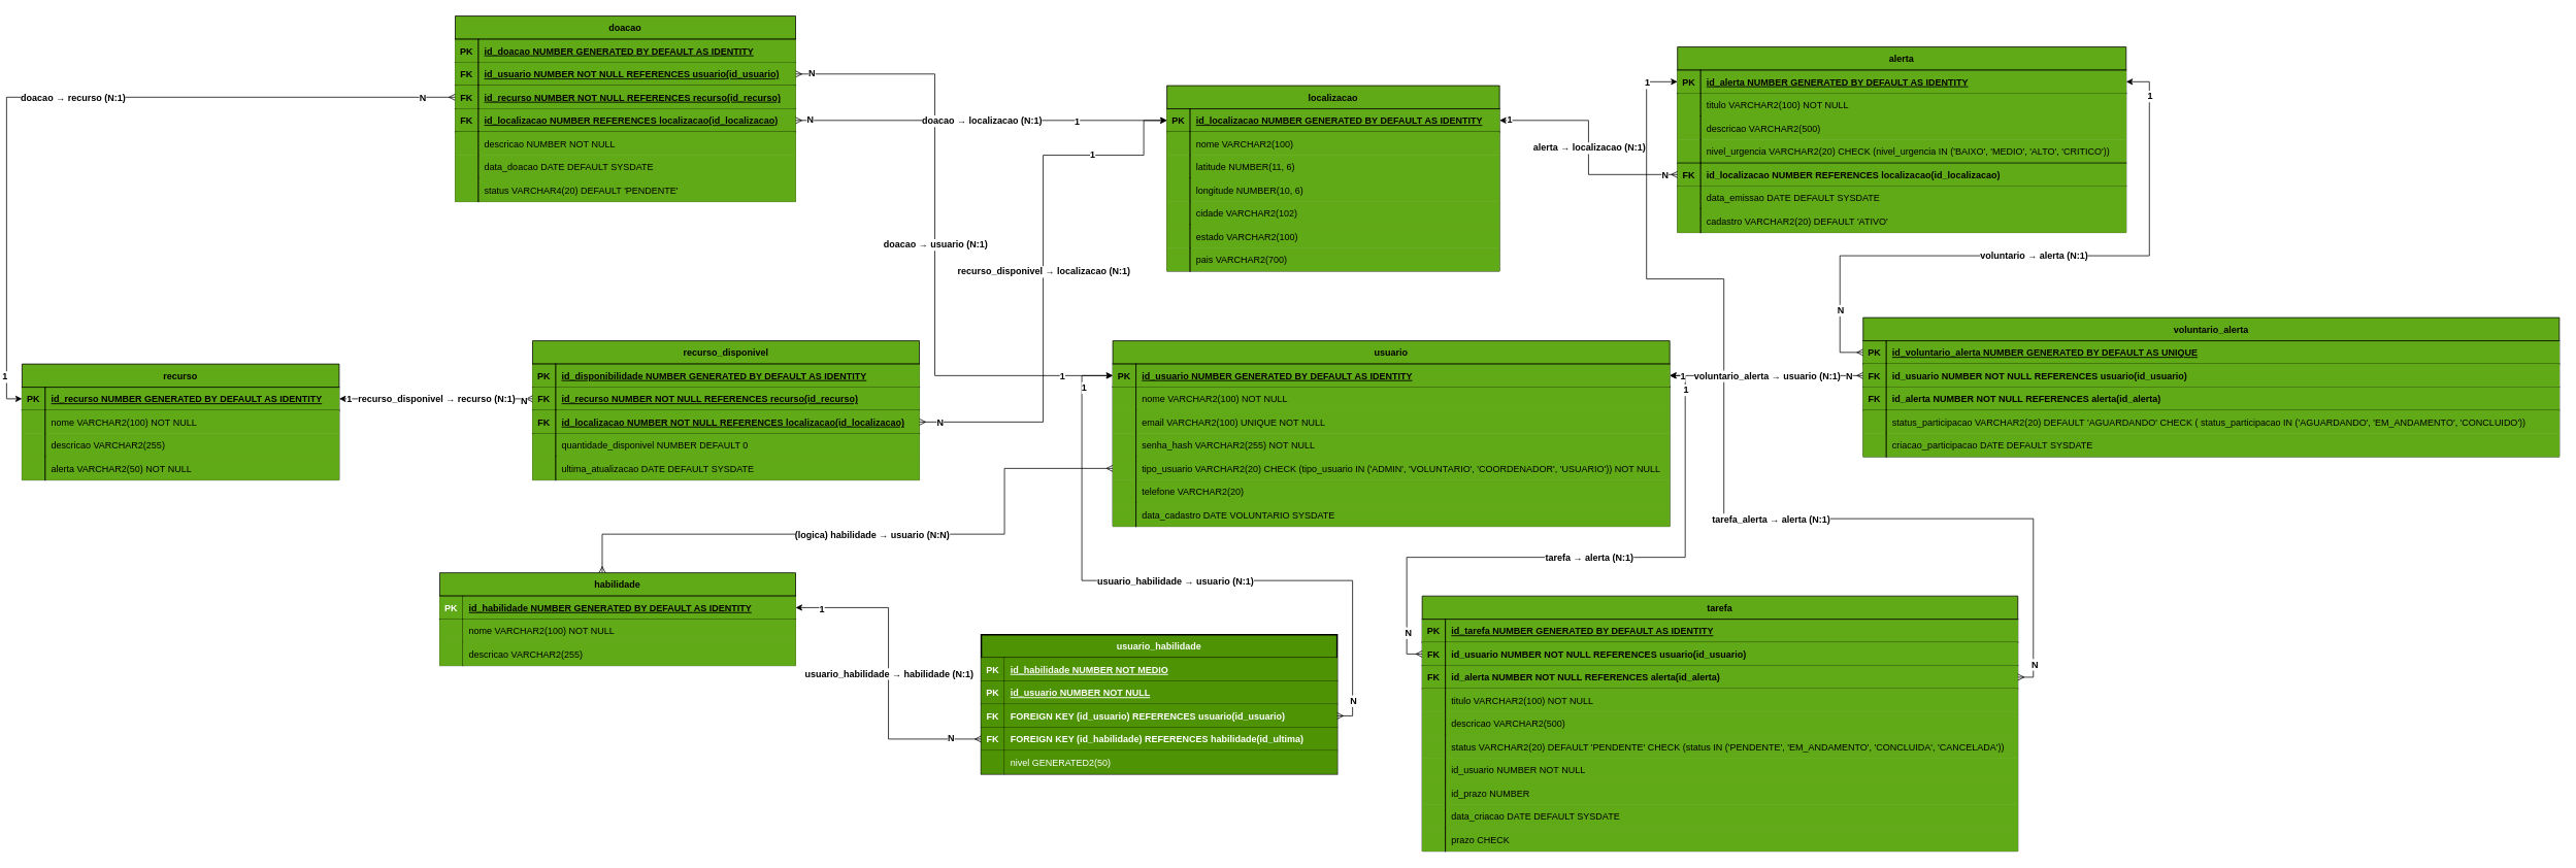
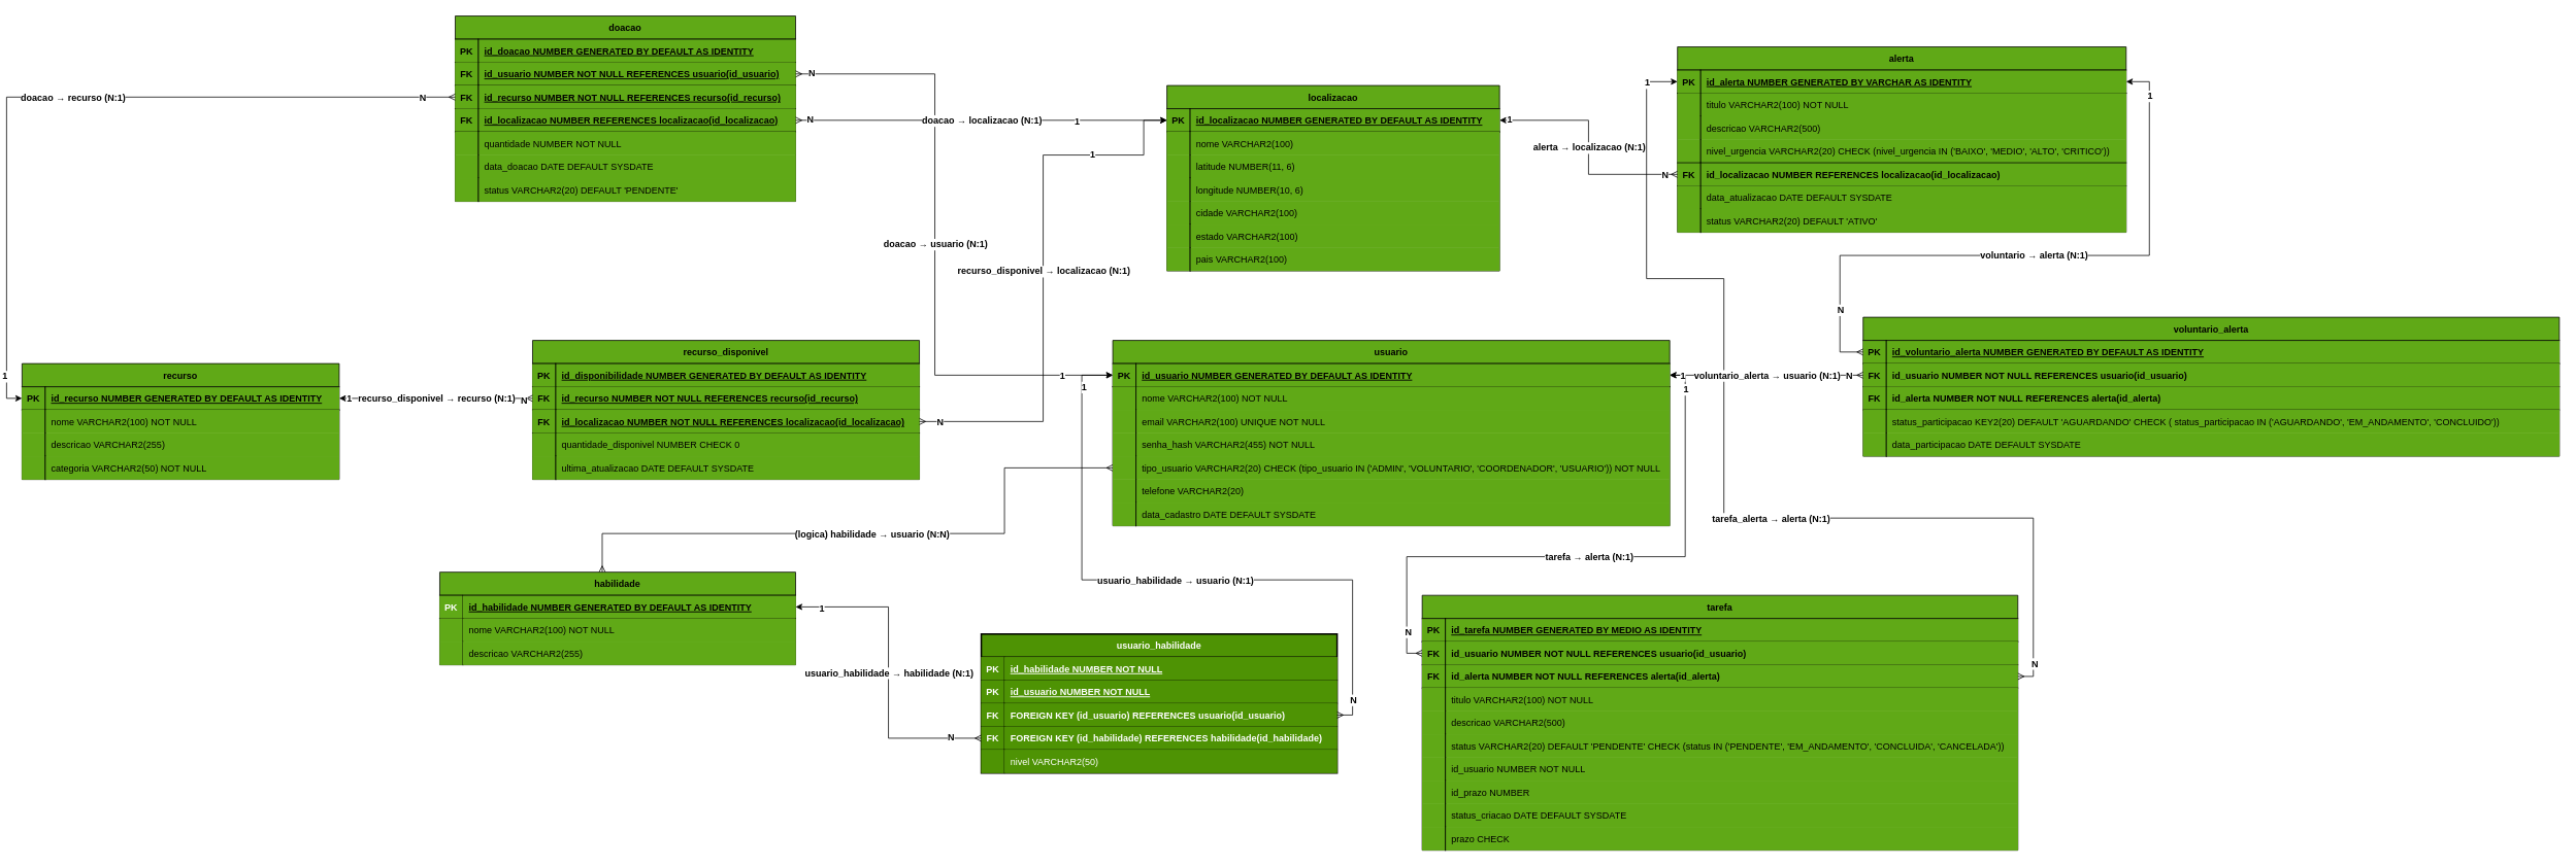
- <mxCell id="137" value="id_alerta            NUMBER GENERATED BY DEFAULT AS IDENTITY " style="shape=partialRectangle;overflow=hidden;connectable=0;fillColor=light-dark(#60a917, #224103);align=left;strokeColor=inherit;top=1;left=1;bottom=1;right=0;spacingLeft=6;fontStyle=5;swimlaneFillColor=none;fontColor=default;" vertex="1" parent="135"><mxGeometry x="30" width="550" height="30" as="geometry"><mxRectangle width="550" height="30" as="alternateBounds" /></mxGeometry></mxCell>
+ <mxCell id="137" value="id_alerta            NUMBER GENERATED BY VARCHAR AS IDENTITY " style="shape=partialRectangle;overflow=hidden;connectable=0;fillColor=light-dark(#60a917, #224103);align=left;strokeColor=inherit;top=1;left=1;bottom=1;right=0;spacingLeft=6;fontStyle=5;swimlaneFillColor=none;fontColor=default;" vertex="1" parent="135"><mxGeometry x="30" width="550" height="30" as="geometry"><mxRectangle width="550" height="30" as="alternateBounds" /></mxGeometry></mxCell>
- <mxCell id="99" value="descricao           NUMBER NOT NULL" style="shape=partialRectangle;overflow=hidden;connectable=0;fillColor=light-dark(#60a917, #224103);align=left;strokeColor=inherit;top=0;left=1;bottom=0;right=0;spacingLeft=6;swimlaneFillColor=none;fontColor=default;" vertex="1" parent="97"><mxGeometry x="30" width="410" height="30" as="geometry"><mxRectangle width="410" height="30" as="alternateBounds" /></mxGeometry></mxCell>
+ <mxCell id="99" value="quantidade           NUMBER NOT NULL" style="shape=partialRectangle;overflow=hidden;connectable=0;fillColor=light-dark(#60a917, #224103);align=left;strokeColor=inherit;top=0;left=1;bottom=0;right=0;spacingLeft=6;swimlaneFillColor=none;fontColor=default;" vertex="1" parent="97"><mxGeometry x="30" width="410" height="30" as="geometry"><mxRectangle width="410" height="30" as="alternateBounds" /></mxGeometry></mxCell>
- <mxCell id="105" value="status               VARCHAR4(20) DEFAULT 'PENDENTE'" style="shape=partialRectangle;overflow=hidden;connectable=0;fillColor=light-dark(#60a917, #224103);align=left;strokeColor=inherit;top=0;left=1;bottom=0;right=0;spacingLeft=6;swimlaneFillColor=none;fontColor=default;" vertex="1" parent="103"><mxGeometry x="30" width="410" height="30" as="geometry"><mxRectangle width="410" height="30" as="alternateBounds" /></mxGeometry></mxCell>
+ <mxCell id="105" value="status               VARCHAR2(20) DEFAULT 'PENDENTE'" style="shape=partialRectangle;overflow=hidden;connectable=0;fillColor=light-dark(#60a917, #224103);align=left;strokeColor=inherit;top=0;left=1;bottom=0;right=0;spacingLeft=6;swimlaneFillColor=none;fontColor=default;" vertex="1" parent="103"><mxGeometry x="30" width="410" height="30" as="geometry"><mxRectangle width="410" height="30" as="alternateBounds" /></mxGeometry></mxCell>
- <mxCell id="152" value="data_emissao         DATE DEFAULT SYSDATE" style="shape=partialRectangle;overflow=hidden;connectable=0;fillColor=light-dark(#60a917, #224103);align=left;strokeColor=inherit;top=0;left=1;bottom=0;right=0;spacingLeft=6;swimlaneFillColor=none;fontColor=default;" vertex="1" parent="150"><mxGeometry x="30" width="550" height="30" as="geometry"><mxRectangle width="550" height="30" as="alternateBounds" /></mxGeometry></mxCell>
+ <mxCell id="152" value="data_atualizacao         DATE DEFAULT SYSDATE" style="shape=partialRectangle;overflow=hidden;connectable=0;fillColor=light-dark(#60a917, #224103);align=left;strokeColor=inherit;top=0;left=1;bottom=0;right=0;spacingLeft=6;swimlaneFillColor=none;fontColor=default;" vertex="1" parent="150"><mxGeometry x="30" width="550" height="30" as="geometry"><mxRectangle width="550" height="30" as="alternateBounds" /></mxGeometry></mxCell>
- <mxCell id="48" value="cidade               VARCHAR2(102)" style="shape=partialRectangle;overflow=hidden;connectable=0;fillColor=light-dark(#60a917, #224103);align=left;strokeColor=inherit;top=0;left=1;bottom=0;right=0;spacingLeft=6;swimlaneFillColor=none;fontColor=default;" vertex="1" parent="46"><mxGeometry x="30" width="400.0" height="30" as="geometry"><mxRectangle width="400.0" height="30" as="alternateBounds" /></mxGeometry></mxCell>
+ <mxCell id="48" value="cidade               VARCHAR2(100)" style="shape=partialRectangle;overflow=hidden;connectable=0;fillColor=light-dark(#60a917, #224103);align=left;strokeColor=inherit;top=0;left=1;bottom=0;right=0;spacingLeft=6;swimlaneFillColor=none;fontColor=default;" vertex="1" parent="46"><mxGeometry x="30" width="400.0" height="30" as="geometry"><mxRectangle width="400.0" height="30" as="alternateBounds" /></mxGeometry></mxCell>
- <mxCell id="155" value="cadastro               VARCHAR2(20) DEFAULT 'ATIVO'" style="shape=partialRectangle;overflow=hidden;connectable=0;fillColor=light-dark(#60a917, #224103);align=left;strokeColor=inherit;top=0;left=1;bottom=0;right=0;spacingLeft=6;swimlaneFillColor=none;fontColor=default;" vertex="1" parent="153"><mxGeometry x="30" width="550" height="30" as="geometry"><mxRectangle width="550" height="30" as="alternateBounds" /></mxGeometry></mxCell>
+ <mxCell id="155" value="status               VARCHAR2(20) DEFAULT 'ATIVO'" style="shape=partialRectangle;overflow=hidden;connectable=0;fillColor=light-dark(#60a917, #224103);align=left;strokeColor=inherit;top=0;left=1;bottom=0;right=0;spacingLeft=6;swimlaneFillColor=none;fontColor=default;" vertex="1" parent="153"><mxGeometry x="30" width="550" height="30" as="geometry"><mxRectangle width="550" height="30" as="alternateBounds" /></mxGeometry></mxCell>
- <mxCell id="54" value="pais                 VARCHAR2(700)" style="shape=partialRectangle;overflow=hidden;connectable=0;fillColor=light-dark(#60a917, #224103);align=left;strokeColor=inherit;top=0;left=1;bottom=0;right=0;spacingLeft=6;swimlaneFillColor=none;fontColor=default;" vertex="1" parent="52"><mxGeometry x="30" width="400.0" height="30" as="geometry"><mxRectangle width="400.0" height="30" as="alternateBounds" /></mxGeometry></mxCell>
+ <mxCell id="54" value="pais                 VARCHAR2(100)" style="shape=partialRectangle;overflow=hidden;connectable=0;fillColor=light-dark(#60a917, #224103);align=left;strokeColor=inherit;top=0;left=1;bottom=0;right=0;spacingLeft=6;swimlaneFillColor=none;fontColor=default;" vertex="1" parent="52"><mxGeometry x="30" width="400.0" height="30" as="geometry"><mxRectangle width="400.0" height="30" as="alternateBounds" /></mxGeometry></mxCell>
- <mxCell id="181" value="id_voluntario_alerta NUMBER GENERATED BY DEFAULT AS UNIQUE " style="shape=partialRectangle;overflow=hidden;connectable=0;fillColor=light-dark(#60a917, #224103);align=left;strokeColor=inherit;top=1;left=1;bottom=1;right=0;spacingLeft=6;fontStyle=5;swimlaneFillColor=none;fontColor=default;" vertex="1" parent="179"><mxGeometry x="30" width="870" height="30" as="geometry"><mxRectangle width="870" height="30" as="alternateBounds" /></mxGeometry></mxCell>
+ <mxCell id="181" value="id_voluntario_alerta NUMBER GENERATED BY DEFAULT AS IDENTITY " style="shape=partialRectangle;overflow=hidden;connectable=0;fillColor=light-dark(#60a917, #224103);align=left;strokeColor=inherit;top=1;left=1;bottom=1;right=0;spacingLeft=6;fontStyle=5;swimlaneFillColor=none;fontColor=default;" vertex="1" parent="179"><mxGeometry x="30" width="870" height="30" as="geometry"><mxRectangle width="870" height="30" as="alternateBounds" /></mxGeometry></mxCell>
- <mxCell id="190" value="status_participacao  VARCHAR2(20) DEFAULT 'AGUARDANDO' CHECK ( status_participacao IN ('AGUARDANDO', 'EM_ANDAMENTO', 'CONCLUIDO'))" style="shape=partialRectangle;overflow=hidden;connectable=0;fillColor=light-dark(#60a917, #224103);align=left;strokeColor=inherit;top=0;left=1;bottom=0;right=0;spacingLeft=6;swimlaneFillColor=none;fontColor=default;" vertex="1" parent="188"><mxGeometry x="30" width="870" height="30" as="geometry"><mxRectangle width="870" height="30" as="alternateBounds" /></mxGeometry></mxCell>
+ <mxCell id="190" value="status_participacao  KEY2(20) DEFAULT 'AGUARDANDO' CHECK ( status_participacao IN ('AGUARDANDO', 'EM_ANDAMENTO', 'CONCLUIDO'))" style="shape=partialRectangle;overflow=hidden;connectable=0;fillColor=light-dark(#60a917, #224103);align=left;strokeColor=inherit;top=0;left=1;bottom=0;right=0;spacingLeft=6;swimlaneFillColor=none;fontColor=default;" vertex="1" parent="188"><mxGeometry x="30" width="870" height="30" as="geometry"><mxRectangle width="870" height="30" as="alternateBounds" /></mxGeometry></mxCell>
- <mxCell id="80" value="quantidade_disponivel NUMBER DEFAULT 0" style="shape=partialRectangle;overflow=hidden;connectable=0;fillColor=light-dark(#60a917, #224103);align=left;strokeColor=inherit;top=0;left=1;bottom=0;right=0;spacingLeft=6;swimlaneFillColor=none;fontColor=default;" vertex="1" parent="78"><mxGeometry x="30" width="470" height="30" as="geometry"><mxRectangle width="470" height="30" as="alternateBounds" /></mxGeometry></mxCell>
+ <mxCell id="80" value="quantidade_disponivel NUMBER CHECK 0" style="shape=partialRectangle;overflow=hidden;connectable=0;fillColor=light-dark(#60a917, #224103);align=left;strokeColor=inherit;top=0;left=1;bottom=0;right=0;spacingLeft=6;swimlaneFillColor=none;fontColor=default;" vertex="1" parent="78"><mxGeometry x="30" width="470" height="30" as="geometry"><mxRectangle width="470" height="30" as="alternateBounds" /></mxGeometry></mxCell>
- <mxCell id="168" value="senha_hash           VARCHAR2(255) NOT NULL" style="shape=partialRectangle;overflow=hidden;connectable=0;fillColor=light-dark(#60a917, #224103);align=left;strokeColor=inherit;top=0;left=1;bottom=0;right=0;spacingLeft=6;swimlaneFillColor=none;fontColor=default;" vertex="1" parent="166"><mxGeometry x="30" width="690" height="30" as="geometry"><mxRectangle width="690" height="30" as="alternateBounds" /></mxGeometry></mxCell>
+ <mxCell id="168" value="senha_hash           VARCHAR2(455) NOT NULL" style="shape=partialRectangle;overflow=hidden;connectable=0;fillColor=light-dark(#60a917, #224103);align=left;strokeColor=inherit;top=0;left=1;bottom=0;right=0;spacingLeft=6;swimlaneFillColor=none;fontColor=default;" vertex="1" parent="166"><mxGeometry x="30" width="690" height="30" as="geometry"><mxRectangle width="690" height="30" as="alternateBounds" /></mxGeometry></mxCell>
- <mxCell id="193" value="criacao_participacao    DATE DEFAULT SYSDATE" style="shape=partialRectangle;overflow=hidden;connectable=0;fillColor=light-dark(#60a917, #224103);align=left;strokeColor=inherit;top=0;left=1;bottom=0;right=0;spacingLeft=6;swimlaneFillColor=none;fontColor=default;" vertex="1" parent="191"><mxGeometry x="30" width="870" height="30" as="geometry"><mxRectangle width="870" height="30" as="alternateBounds" /></mxGeometry></mxCell>
+ <mxCell id="193" value="data_participacao    DATE DEFAULT SYSDATE" style="shape=partialRectangle;overflow=hidden;connectable=0;fillColor=light-dark(#60a917, #224103);align=left;strokeColor=inherit;top=0;left=1;bottom=0;right=0;spacingLeft=6;swimlaneFillColor=none;fontColor=default;" vertex="1" parent="191"><mxGeometry x="30" width="870" height="30" as="geometry"><mxRectangle width="870" height="30" as="alternateBounds" /></mxGeometry></mxCell>
- <mxCell id="67" value="alerta            VARCHAR2(50) NOT NULL" style="shape=partialRectangle;overflow=hidden;connectable=0;fillColor=light-dark(#60a917, #224103);align=left;strokeColor=inherit;top=0;left=1;bottom=0;right=0;spacingLeft=6;swimlaneFillColor=none;fontColor=default;" vertex="1" parent="65"><mxGeometry x="30" width="380.0" height="30" as="geometry"><mxRectangle width="380.0" height="30" as="alternateBounds" /></mxGeometry></mxCell>
+ <mxCell id="67" value="categoria            VARCHAR2(50) NOT NULL" style="shape=partialRectangle;overflow=hidden;connectable=0;fillColor=light-dark(#60a917, #224103);align=left;strokeColor=inherit;top=0;left=1;bottom=0;right=0;spacingLeft=6;swimlaneFillColor=none;fontColor=default;" vertex="1" parent="65"><mxGeometry x="30" width="380.0" height="30" as="geometry"><mxRectangle width="380.0" height="30" as="alternateBounds" /></mxGeometry></mxCell>
- <mxCell id="177" value="data_cadastro        DATE VOLUNTARIO SYSDATE" style="shape=partialRectangle;overflow=hidden;connectable=0;fillColor=light-dark(#60a917, #224103);align=left;strokeColor=inherit;top=0;left=1;bottom=0;right=0;spacingLeft=6;swimlaneFillColor=none;fontColor=default;" vertex="1" parent="175"><mxGeometry x="30" width="690" height="30" as="geometry"><mxRectangle width="690" height="30" as="alternateBounds" /></mxGeometry></mxCell>
+ <mxCell id="177" value="data_cadastro        DATE DEFAULT SYSDATE" style="shape=partialRectangle;overflow=hidden;connectable=0;fillColor=light-dark(#60a917, #224103);align=left;strokeColor=inherit;top=0;left=1;bottom=0;right=0;spacingLeft=6;swimlaneFillColor=none;fontColor=default;" vertex="1" parent="175"><mxGeometry x="30" width="690" height="30" as="geometry"><mxRectangle width="690" height="30" as="alternateBounds" /></mxGeometry></mxCell>
- <mxCell id="5" value="id_tarefa          NUMBER GENERATED BY DEFAULT AS IDENTITY " style="shape=partialRectangle;overflow=hidden;connectable=0;fillColor=light-dark(#60a917, #224103);align=left;strokeColor=inherit;top=1;left=1;bottom=1;right=0;spacingLeft=6;fontStyle=5;fontColor=default;swimlaneFillColor=none;" vertex="1" parent="3"><mxGeometry x="30" width="740" height="30" as="geometry"><mxRectangle width="740" height="30" as="alternateBounds" /></mxGeometry></mxCell>
+ <mxCell id="5" value="id_tarefa          NUMBER GENERATED BY MEDIO AS IDENTITY " style="shape=partialRectangle;overflow=hidden;connectable=0;fillColor=light-dark(#60a917, #224103);align=left;strokeColor=inherit;top=1;left=1;bottom=1;right=0;spacingLeft=6;fontStyle=5;fontColor=default;swimlaneFillColor=none;" vertex="1" parent="3"><mxGeometry x="30" width="740" height="30" as="geometry"><mxRectangle width="740" height="30" as="alternateBounds" /></mxGeometry></mxCell>
- <mxCell id="121" value="id_habilidade      NUMBER NOT MEDIO" style="shape=partialRectangle;overflow=hidden;connectable=0;fillColor=light-dark(#4E9304, #224103);align=left;strokeColor=inherit;top=0;left=0;bottom=1;right=0;spacingLeft=6;fontStyle=5;swimlaneFillColor=none;fontColor=light-dark(#FFFFFF,#EEEEEE);" vertex="1" parent="119"><mxGeometry x="30" width="430" height="30" as="geometry"><mxRectangle width="430" height="30" as="alternateBounds" /></mxGeometry></mxCell>
+ <mxCell id="121" value="id_habilidade      NUMBER NOT NULL" style="shape=partialRectangle;overflow=hidden;connectable=0;fillColor=light-dark(#4E9304, #224103);align=left;strokeColor=inherit;top=0;left=0;bottom=1;right=0;spacingLeft=6;fontStyle=5;swimlaneFillColor=none;fontColor=light-dark(#FFFFFF,#EEEEEE);" vertex="1" parent="119"><mxGeometry x="30" width="430" height="30" as="geometry"><mxRectangle width="430" height="30" as="alternateBounds" /></mxGeometry></mxCell>
- <mxCell id="130" value="FOREIGN KEY (id_habilidade) REFERENCES habilidade(id_ultima)" style="shape=partialRectangle;overflow=hidden;connectable=0;fillColor=light-dark(#4E9304,#224103);align=left;strokeColor=inherit;top=0;left=0;bottom=1;right=0;spacingLeft=6;fontStyle=1;swimlaneFillColor=none;fontColor=light-dark(#FFFFFF,#EEEEEE);" vertex="1" parent="128"><mxGeometry x="30" width="430" height="30" as="geometry"><mxRectangle width="430" height="30" as="alternateBounds" /></mxGeometry></mxCell>
+ <mxCell id="130" value="FOREIGN KEY (id_habilidade) REFERENCES habilidade(id_habilidade)" style="shape=partialRectangle;overflow=hidden;connectable=0;fillColor=light-dark(#4E9304,#224103);align=left;strokeColor=inherit;top=0;left=0;bottom=1;right=0;spacingLeft=6;fontStyle=1;swimlaneFillColor=none;fontColor=light-dark(#FFFFFF,#EEEEEE);" vertex="1" parent="128"><mxGeometry x="30" width="430" height="30" as="geometry"><mxRectangle width="430" height="30" as="alternateBounds" /></mxGeometry></mxCell>
- <mxCell id="133" value="nivel GENERATED2(50)" style="shape=partialRectangle;overflow=hidden;connectable=0;fillColor=light-dark(#4E9304,#224103);align=left;strokeColor=inherit;top=0;left=0;bottom=0;right=0;spacingLeft=6;swimlaneFillColor=none;fontColor=light-dark(#FFFFFF,#EEEEEE);" vertex="1" parent="131"><mxGeometry x="30" width="430" height="30" as="geometry"><mxRectangle width="430" height="30" as="alternateBounds" /></mxGeometry></mxCell>
+ <mxCell id="133" value="nivel VARCHAR2(50)" style="shape=partialRectangle;overflow=hidden;connectable=0;fillColor=light-dark(#4E9304,#224103);align=left;strokeColor=inherit;top=0;left=0;bottom=0;right=0;spacingLeft=6;swimlaneFillColor=none;fontColor=light-dark(#FFFFFF,#EEEEEE);" vertex="1" parent="131"><mxGeometry x="30" width="430" height="30" as="geometry"><mxRectangle width="430" height="30" as="alternateBounds" /></mxGeometry></mxCell>
- <mxCell id="29" value="data_criacao       DATE DEFAULT SYSDATE" style="shape=partialRectangle;overflow=hidden;connectable=0;fillColor=light-dark(#60a917, #224103);align=left;strokeColor=inherit;top=0;left=1;bottom=0;right=0;spacingLeft=6;swimlaneFillColor=none;fontColor=default;" vertex="1" parent="27"><mxGeometry x="30" width="740" height="30" as="geometry"><mxRectangle width="740" height="30" as="alternateBounds" /></mxGeometry></mxCell>
+ <mxCell id="29" value="status_criacao       DATE DEFAULT SYSDATE" style="shape=partialRectangle;overflow=hidden;connectable=0;fillColor=light-dark(#60a917, #224103);align=left;strokeColor=inherit;top=0;left=1;bottom=0;right=0;spacingLeft=6;swimlaneFillColor=none;fontColor=default;" vertex="1" parent="27"><mxGeometry x="30" width="740" height="30" as="geometry"><mxRectangle width="740" height="30" as="alternateBounds" /></mxGeometry></mxCell>
